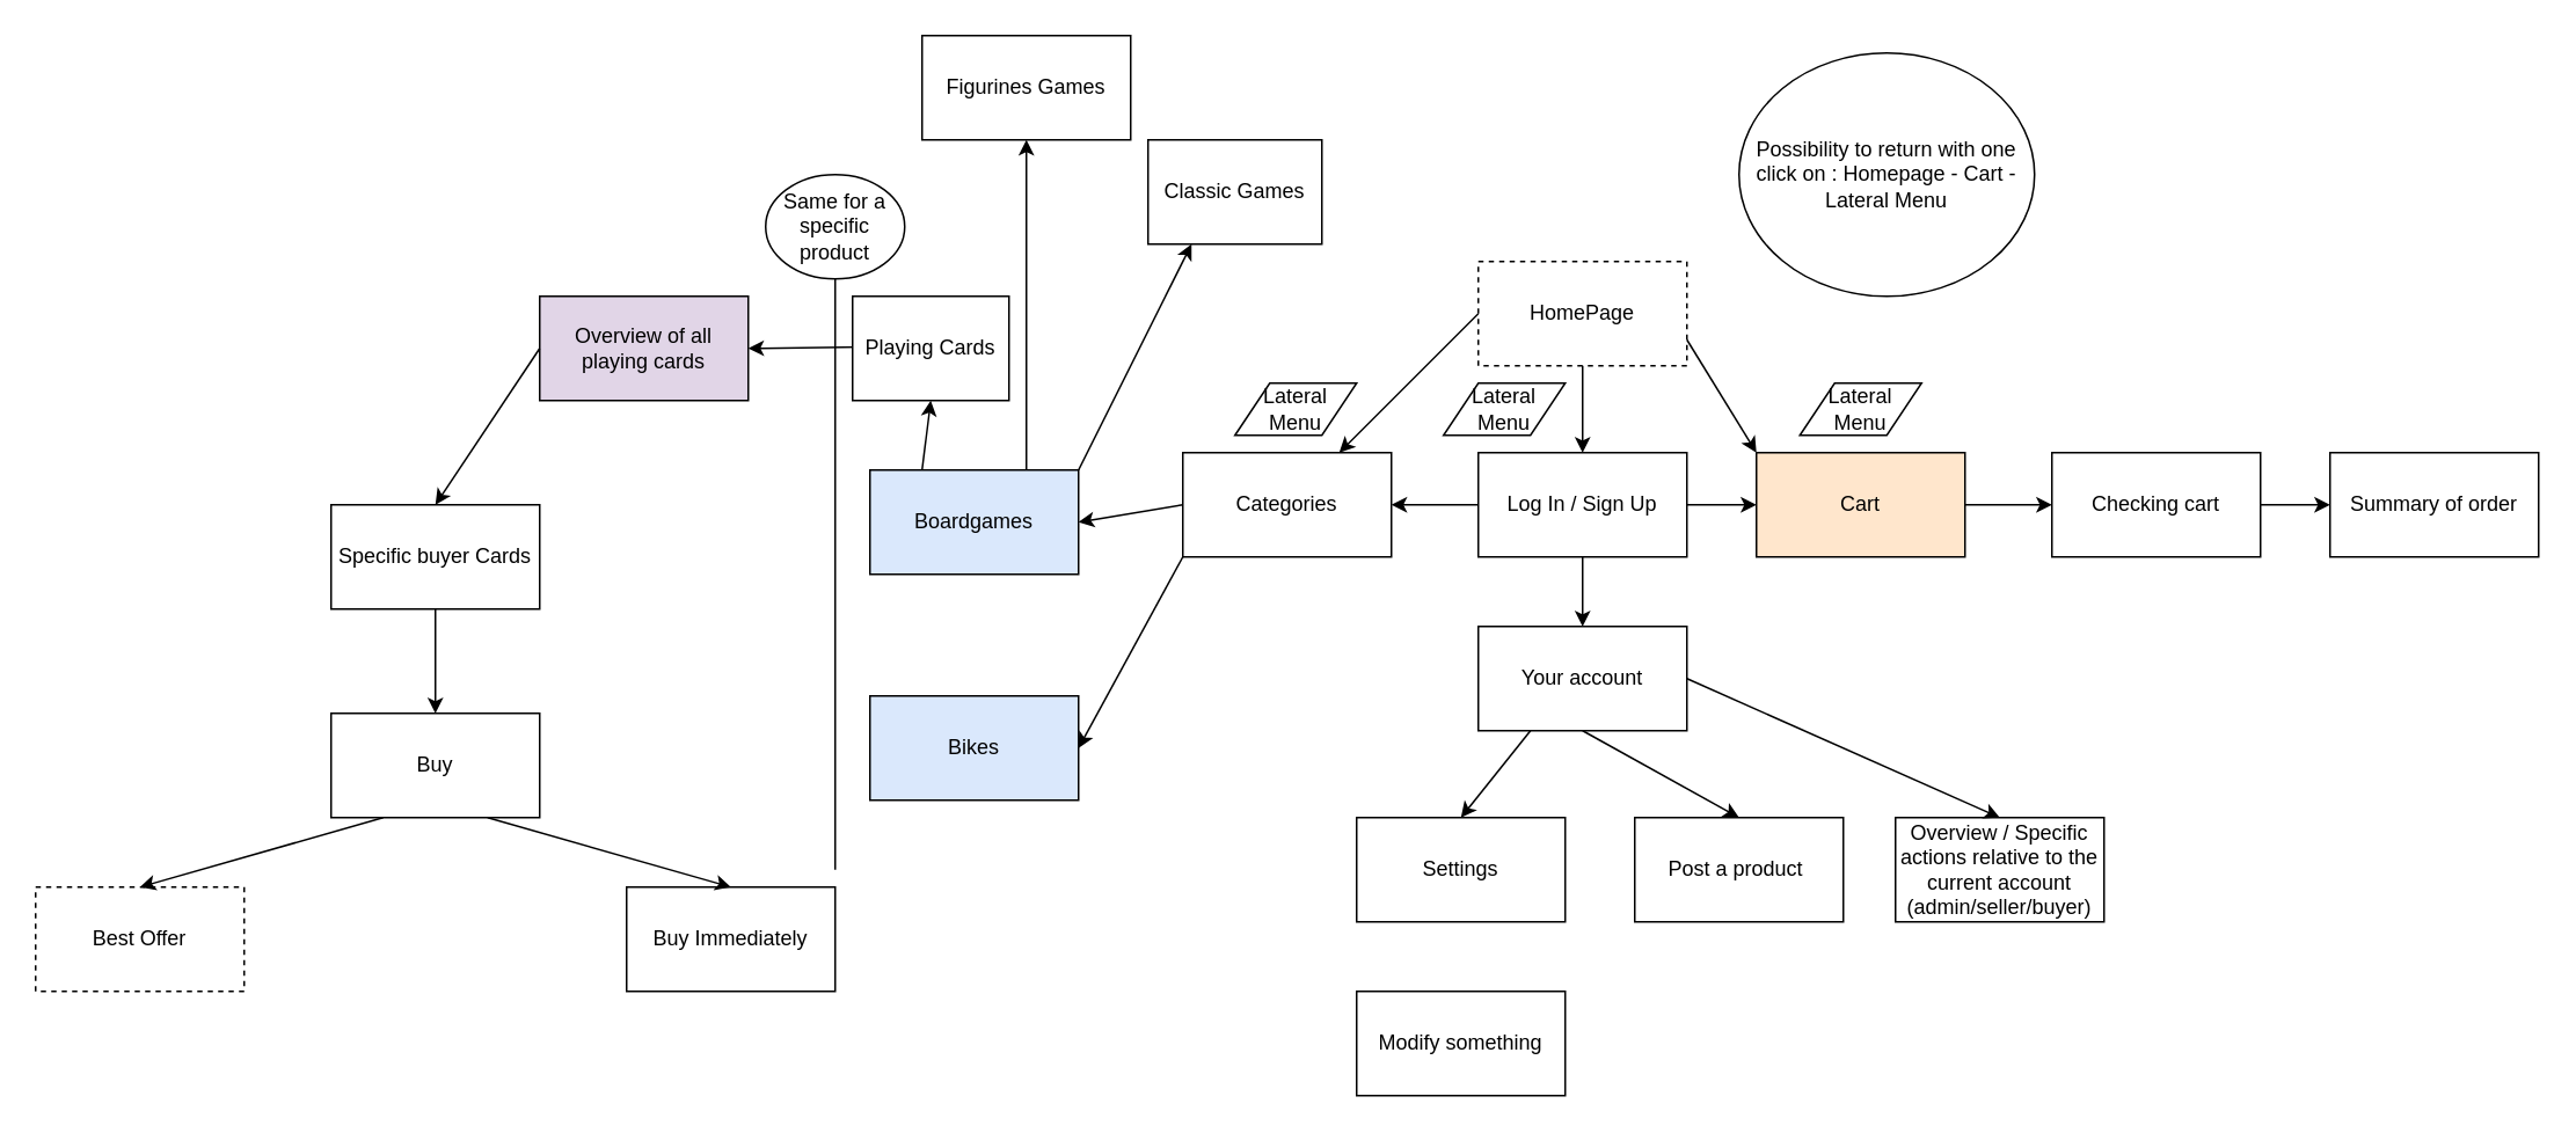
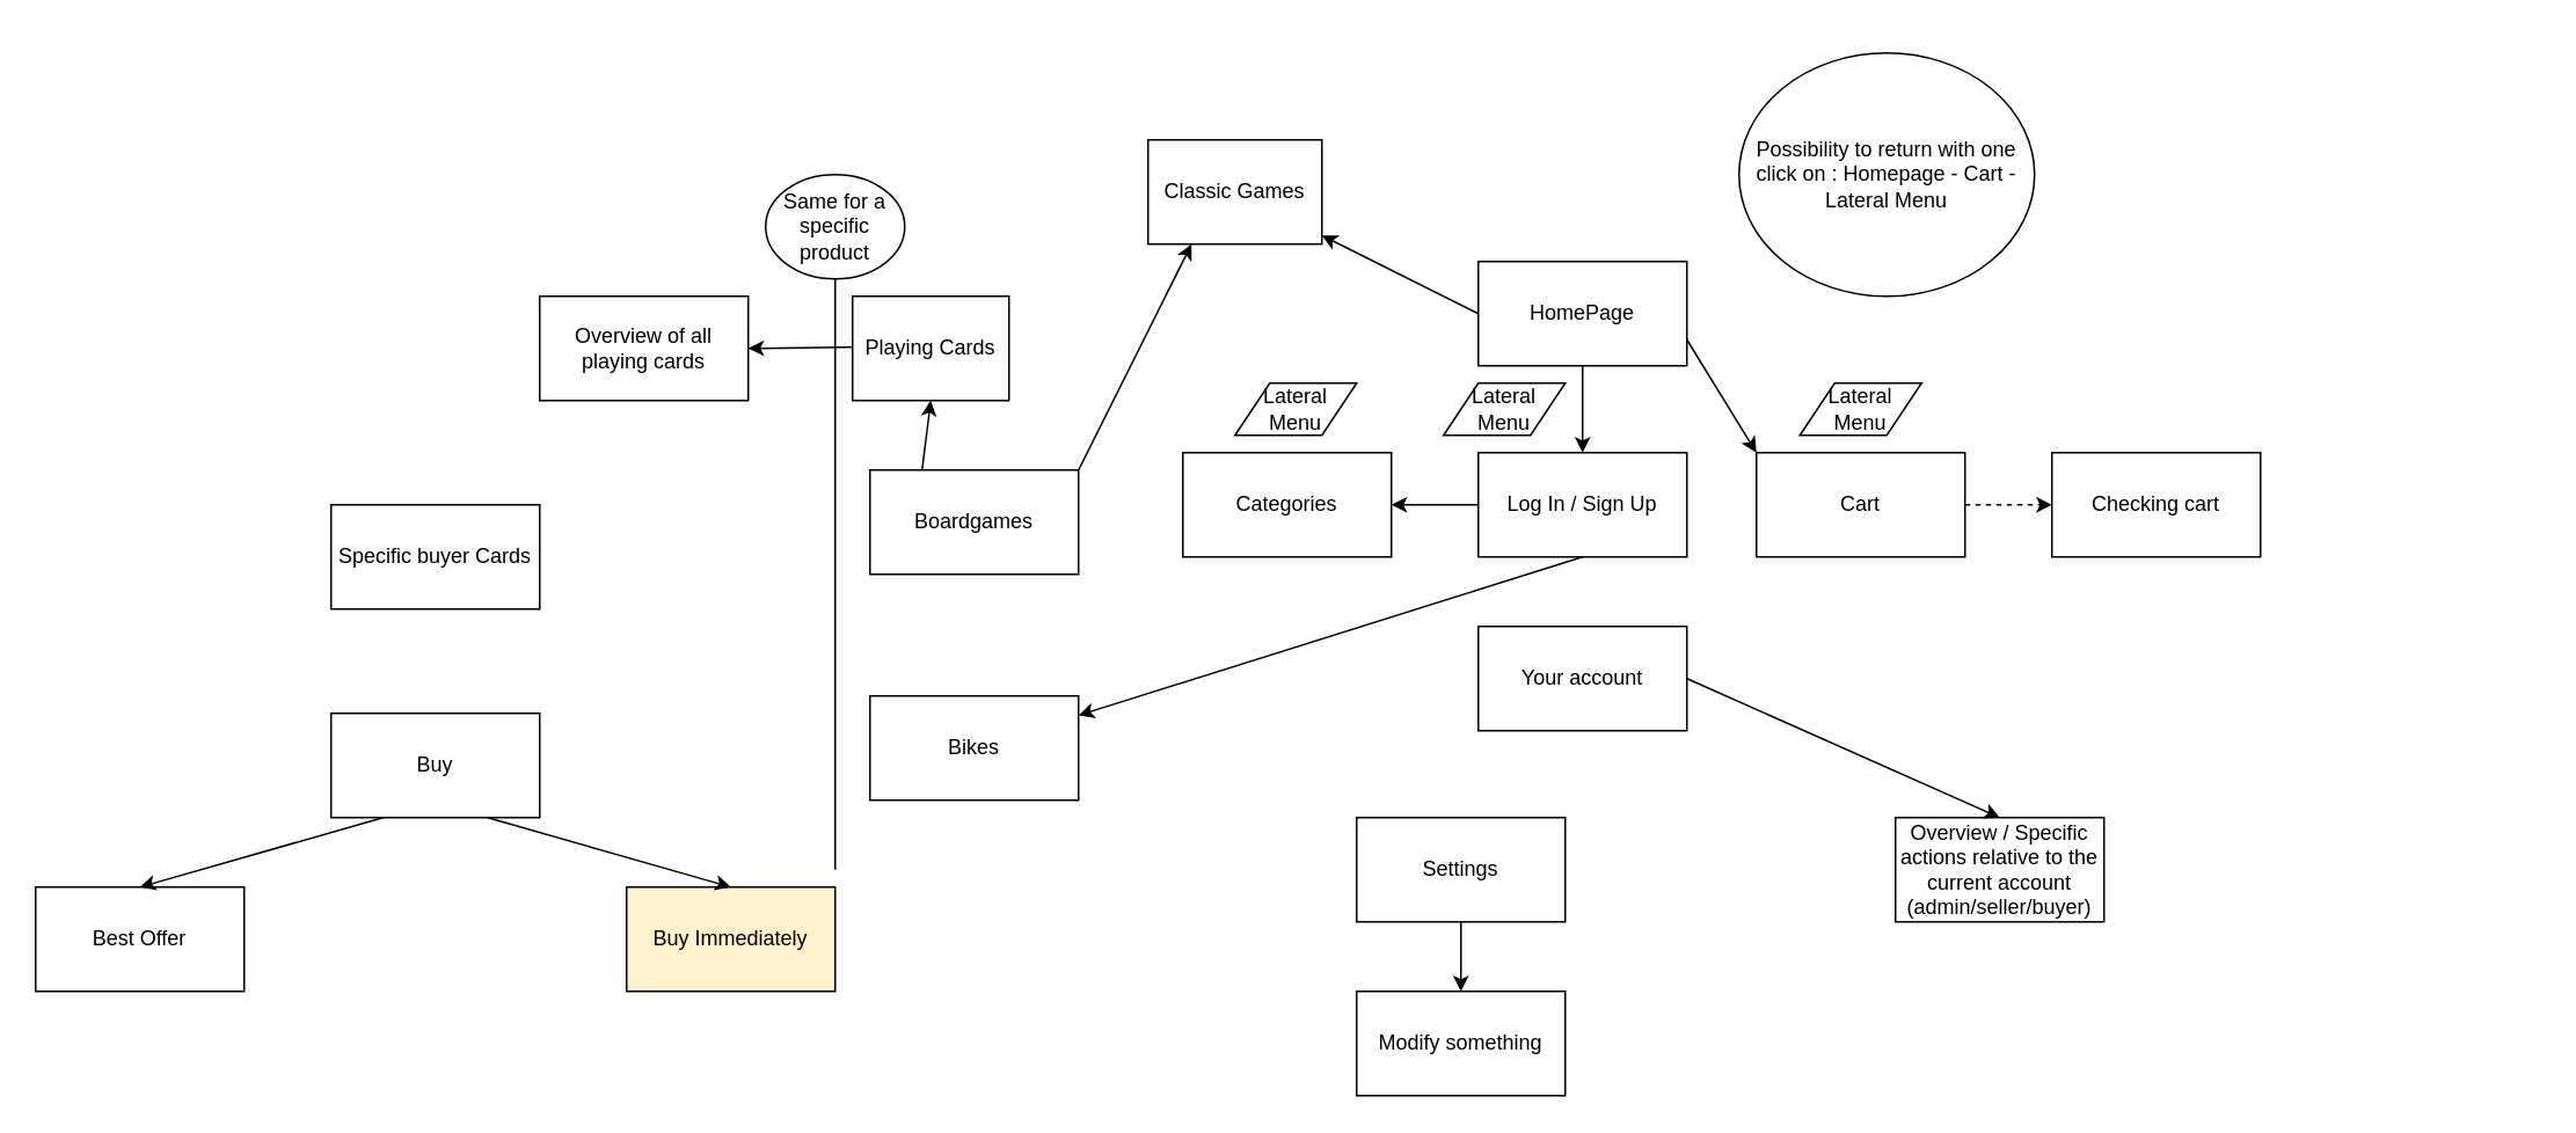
- <mxCell id="46" value="Figurines Games" style="rounded=0;whiteSpace=wrap;html=1;" vertex="1" parent="1"><mxGeometry x="530" y="20" width="120" height="60" as="geometry" /></mxCell>
- <mxCell id="48" value="" style="endArrow=classic;html=1;exitX=0.75;exitY=0;exitDx=0;exitDy=0;entryX=0.5;entryY=1;entryDx=0;entryDy=0;" edge="1" parent="1" source="44" target="46"><mxGeometry width="50" height="50" relative="1" as="geometry"><mxPoint x="690" y="300" as="sourcePoint" /><mxPoint x="590" y="110" as="targetPoint" /></mxGeometry></mxCell>
- <mxCell id="2" value="HomePage" style="rounded=0;whiteSpace=wrap;html=1;dashed=1;" parent="1" vertex="1"><mxGeometry x="850" y="150" width="120" height="60" as="geometry" /></mxCell>
+ <mxCell id="2" value="HomePage" style="rounded=0;whiteSpace=wrap;html=1;" parent="1" vertex="1"><mxGeometry x="850" y="150" width="120" height="60" as="geometry" /></mxCell>
- <mxCell id="14" value="Overview of all playing cards" style="rounded=0;whiteSpace=wrap;html=1;fillColor=#e1d5e7;" parent="1" vertex="1"><mxGeometry x="310" y="170" width="120" height="60" as="geometry" /></mxCell>
+ <mxCell id="14" value="Overview of all playing cards" style="rounded=0;whiteSpace=wrap;html=1;" parent="1" vertex="1"><mxGeometry x="310" y="170" width="120" height="60" as="geometry" /></mxCell>
- <mxCell id="42" value="" style="endArrow=classic;html=1;exitX=0;exitY=0.5;exitDx=0;exitDy=0;entryX=0.75;entryY=0;entryDx=0;entryDy=0;" parent="1" source="2" target="4" edge="1"><mxGeometry width="50" height="50" relative="1" as="geometry"><mxPoint x="870" y="390" as="sourcePoint" /><mxPoint x="920" y="340" as="targetPoint" /></mxGeometry></mxCell>
+ <mxCell id="42" value="" style="endArrow=classic;html=1;exitX=0;exitY=0.5;exitDx=0;exitDy=0;" parent="1" source="2" target="45" edge="1"><mxGeometry width="50" height="50" relative="1" as="geometry"><mxPoint x="870" y="390" as="sourcePoint" /><mxPoint x="920" y="340" as="targetPoint" /></mxGeometry></mxCell>
- <mxCell id="21" value="" style="endArrow=classic;html=1;exitX=0;exitY=0.5;exitDx=0;exitDy=0;entryX=0.5;entryY=0;entryDx=0;entryDy=0;" parent="1" source="14" target="15" edge="1"><mxGeometry width="50" height="50" relative="1" as="geometry"><mxPoint x="509.52" y="219" as="sourcePoint" /><mxPoint x="440" y="210" as="targetPoint" /></mxGeometry></mxCell>
- <mxCell id="28" value="" style="endArrow=classic;html=1;exitX=1;exitY=0.5;exitDx=0;exitDy=0;entryX=0;entryY=0.5;entryDx=0;entryDy=0;" parent="1" source="3" target="5" edge="1"><mxGeometry width="50" height="50" relative="1" as="geometry"><mxPoint x="960" y="260" as="sourcePoint" /><mxPoint x="960" y="310" as="targetPoint" /></mxGeometry></mxCell>
- <mxCell id="5" value="Cart" style="rounded=0;whiteSpace=wrap;html=1;fillColor=#ffe6cc;" parent="1" vertex="1"><mxGeometry x="1010" y="260" width="120" height="60" as="geometry" /></mxCell>
+ <mxCell id="5" value="Cart" style="rounded=0;whiteSpace=wrap;html=1;" parent="1" vertex="1"><mxGeometry x="1010" y="260" width="120" height="60" as="geometry" /></mxCell>
- <mxCell id="29" value="" style="endArrow=classic;html=1;exitX=1;exitY=0.5;exitDx=0;exitDy=0;entryX=0;entryY=0.5;entryDx=0;entryDy=0;" parent="1" source="5" target="9" edge="1"><mxGeometry width="50" height="50" relative="1" as="geometry"><mxPoint x="970" y="270" as="sourcePoint" /><mxPoint x="970" y="320" as="targetPoint" /></mxGeometry></mxCell>
+ <mxCell id="29" value="" style="endArrow=classic;html=1;exitX=1;exitY=0.5;exitDx=0;exitDy=0;entryX=0;entryY=0.5;entryDx=0;entryDy=0;dashed=1;" parent="1" source="5" target="9" edge="1"><mxGeometry width="50" height="50" relative="1" as="geometry"><mxPoint x="970" y="270" as="sourcePoint" /><mxPoint x="970" y="320" as="targetPoint" /></mxGeometry></mxCell>
- <mxCell id="36" value="" style="endArrow=classic;html=1;entryX=0;entryY=0.5;entryDx=0;entryDy=0;exitX=1;exitY=0.5;exitDx=0;exitDy=0;" parent="1" source="9" target="35" edge="1"><mxGeometry width="50" height="50" relative="1" as="geometry"><mxPoint x="1110" y="410" as="sourcePoint" /><mxPoint x="1160" y="360" as="targetPoint" /></mxGeometry></mxCell>
- <mxCell id="35" value="Summary of order" style="rounded=0;whiteSpace=wrap;html=1;" parent="1" vertex="1"><mxGeometry x="1340" y="260" width="120" height="60" as="geometry" /></mxCell>
- <mxCell id="25" value="" style="endArrow=classic;html=1;exitX=0;exitY=0.5;exitDx=0;exitDy=0;entryX=1;entryY=0.5;entryDx=0;entryDy=0;" parent="1" source="4" target="44" edge="1"><mxGeometry width="50" height="50" relative="1" as="geometry"><mxPoint x="920" y="220" as="sourcePoint" /><mxPoint x="620" y="320" as="targetPoint" /></mxGeometry></mxCell>
- <mxCell id="44" value="Boardgames" style="rounded=0;whiteSpace=wrap;html=1;fillColor=#dae8fc;" vertex="1" parent="1"><mxGeometry x="500" y="270" width="120" height="60" as="geometry" /></mxCell>
+ <mxCell id="44" value="Boardgames" style="rounded=0;whiteSpace=wrap;html=1;" vertex="1" parent="1"><mxGeometry x="500" y="270" width="120" height="60" as="geometry" /></mxCell>
- <mxCell id="30" value="" style="endArrow=classic;html=1;exitX=0.5;exitY=1;exitDx=0;exitDy=0;entryX=0.5;entryY=0;entryDx=0;entryDy=0;" parent="1" source="3" target="8" edge="1"><mxGeometry width="50" height="50" relative="1" as="geometry"><mxPoint x="980" y="280" as="sourcePoint" /><mxPoint x="980" y="330" as="targetPoint" /></mxGeometry></mxCell>
+ <mxCell id="30" value="" style="endArrow=classic;html=1;exitX=0.5;exitY=1;exitDx=0;exitDy=0;" parent="1" source="3" target="6" edge="1"><mxGeometry width="50" height="50" relative="1" as="geometry"><mxPoint x="980" y="280" as="sourcePoint" /><mxPoint x="980" y="330" as="targetPoint" /></mxGeometry></mxCell>
- <mxCell id="26" value="" style="endArrow=classic;html=1;exitX=0;exitY=1;exitDx=0;exitDy=0;entryX=1;entryY=0.5;entryDx=0;entryDy=0;" parent="1" source="4" target="6" edge="1"><mxGeometry width="50" height="50" relative="1" as="geometry"><mxPoint x="930" y="230" as="sourcePoint" /><mxPoint x="930" y="280" as="targetPoint" /></mxGeometry></mxCell>
- <mxCell id="22" value="" style="endArrow=classic;html=1;exitX=0.5;exitY=1;exitDx=0;exitDy=0;entryX=0.5;entryY=0;entryDx=0;entryDy=0;" parent="1" source="15" target="16" edge="1"><mxGeometry width="50" height="50" relative="1" as="geometry"><mxPoint x="529.52" y="239" as="sourcePoint" /><mxPoint x="460" y="230" as="targetPoint" /></mxGeometry></mxCell>
- <mxCell id="6" value="Bikes" style="rounded=0;whiteSpace=wrap;html=1;fillColor=#dae8fc;" parent="1" vertex="1"><mxGeometry x="500" y="400" width="120" height="60" as="geometry" /></mxCell>
+ <mxCell id="6" value="Bikes" style="rounded=0;whiteSpace=wrap;html=1;" parent="1" vertex="1"><mxGeometry x="500" y="400" width="120" height="60" as="geometry" /></mxCell>
- <mxCell id="32" value="" style="endArrow=classic;html=1;exitX=0.25;exitY=1;exitDx=0;exitDy=0;entryX=0.5;entryY=0;entryDx=0;entryDy=0;" parent="1" source="8" target="11" edge="1"><mxGeometry width="50" height="50" relative="1" as="geometry"><mxPoint x="1000" y="300" as="sourcePoint" /><mxPoint x="1000" y="350" as="targetPoint" /></mxGeometry></mxCell>
- <mxCell id="31" value="" style="endArrow=classic;html=1;exitX=0.5;exitY=1;exitDx=0;exitDy=0;entryX=0.5;entryY=0;entryDx=0;entryDy=0;" parent="1" source="8" target="10" edge="1"><mxGeometry width="50" height="50" relative="1" as="geometry"><mxPoint x="990" y="290" as="sourcePoint" /><mxPoint x="990" y="340" as="targetPoint" /></mxGeometry></mxCell>
- <mxCell id="10" value="Post a product&amp;nbsp;" style="rounded=0;whiteSpace=wrap;html=1;" parent="1" vertex="1"><mxGeometry x="940" y="470" width="120" height="60" as="geometry" /></mxCell>
- <mxCell id="17" value="Best Offer" style="rounded=0;whiteSpace=wrap;html=1;dashed=1;" parent="1" vertex="1"><mxGeometry x="20" y="510" width="120" height="60" as="geometry" /></mxCell>
+ <mxCell id="17" value="Best Offer" style="rounded=0;whiteSpace=wrap;html=1;" parent="1" vertex="1"><mxGeometry x="20" y="510" width="120" height="60" as="geometry" /></mxCell>
- <mxCell id="18" value="Buy Immediately" style="rounded=0;whiteSpace=wrap;html=1;" parent="1" vertex="1"><mxGeometry x="360" y="510" width="120" height="60" as="geometry" /></mxCell>
+ <mxCell id="18" value="Buy Immediately" style="rounded=0;whiteSpace=wrap;html=1;fillColor=#fff2cc;" parent="1" vertex="1"><mxGeometry x="360" y="510" width="120" height="60" as="geometry" /></mxCell>
+ <mxCell id="33" value="" style="endArrow=classic;html=1;exitX=0.5;exitY=1;exitDx=0;exitDy=0;" parent="1" source="11" target="12" edge="1"><mxGeometry width="50" height="50" relative="1" as="geometry"><mxPoint x="1010" y="310" as="sourcePoint" /><mxPoint x="1010" y="360" as="targetPoint" /></mxGeometry></mxCell>
